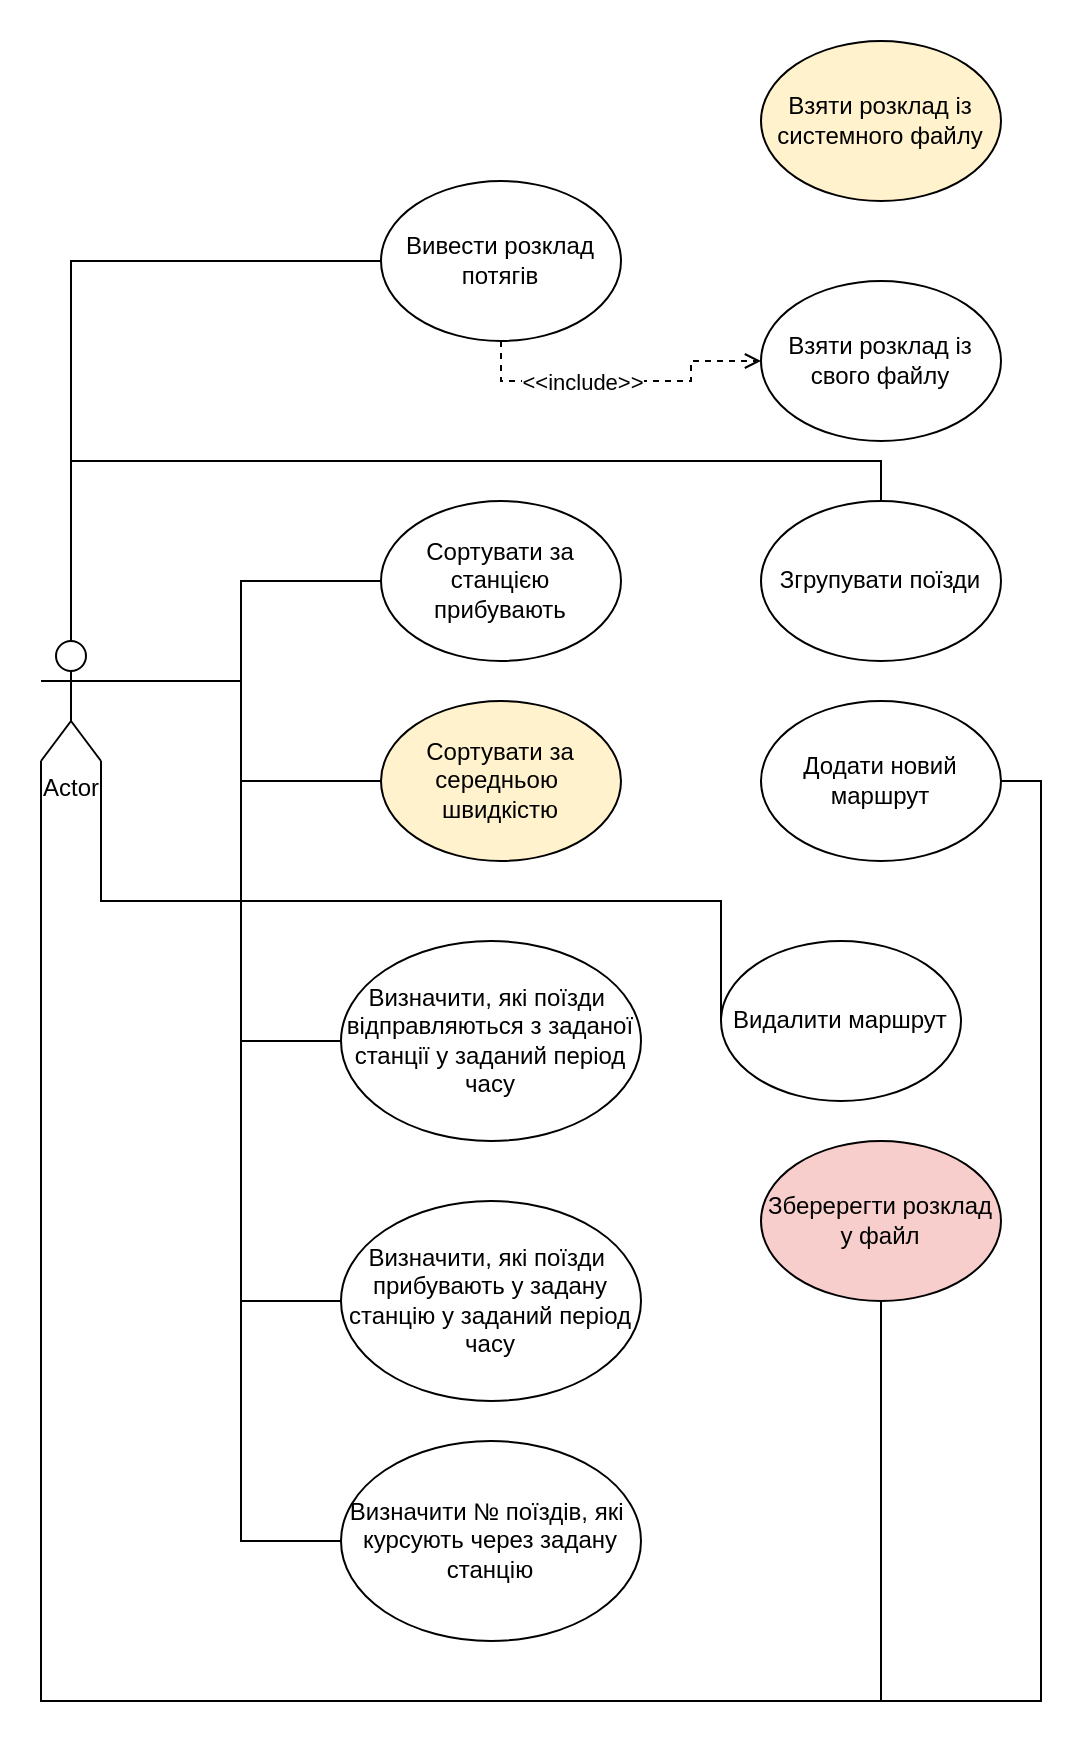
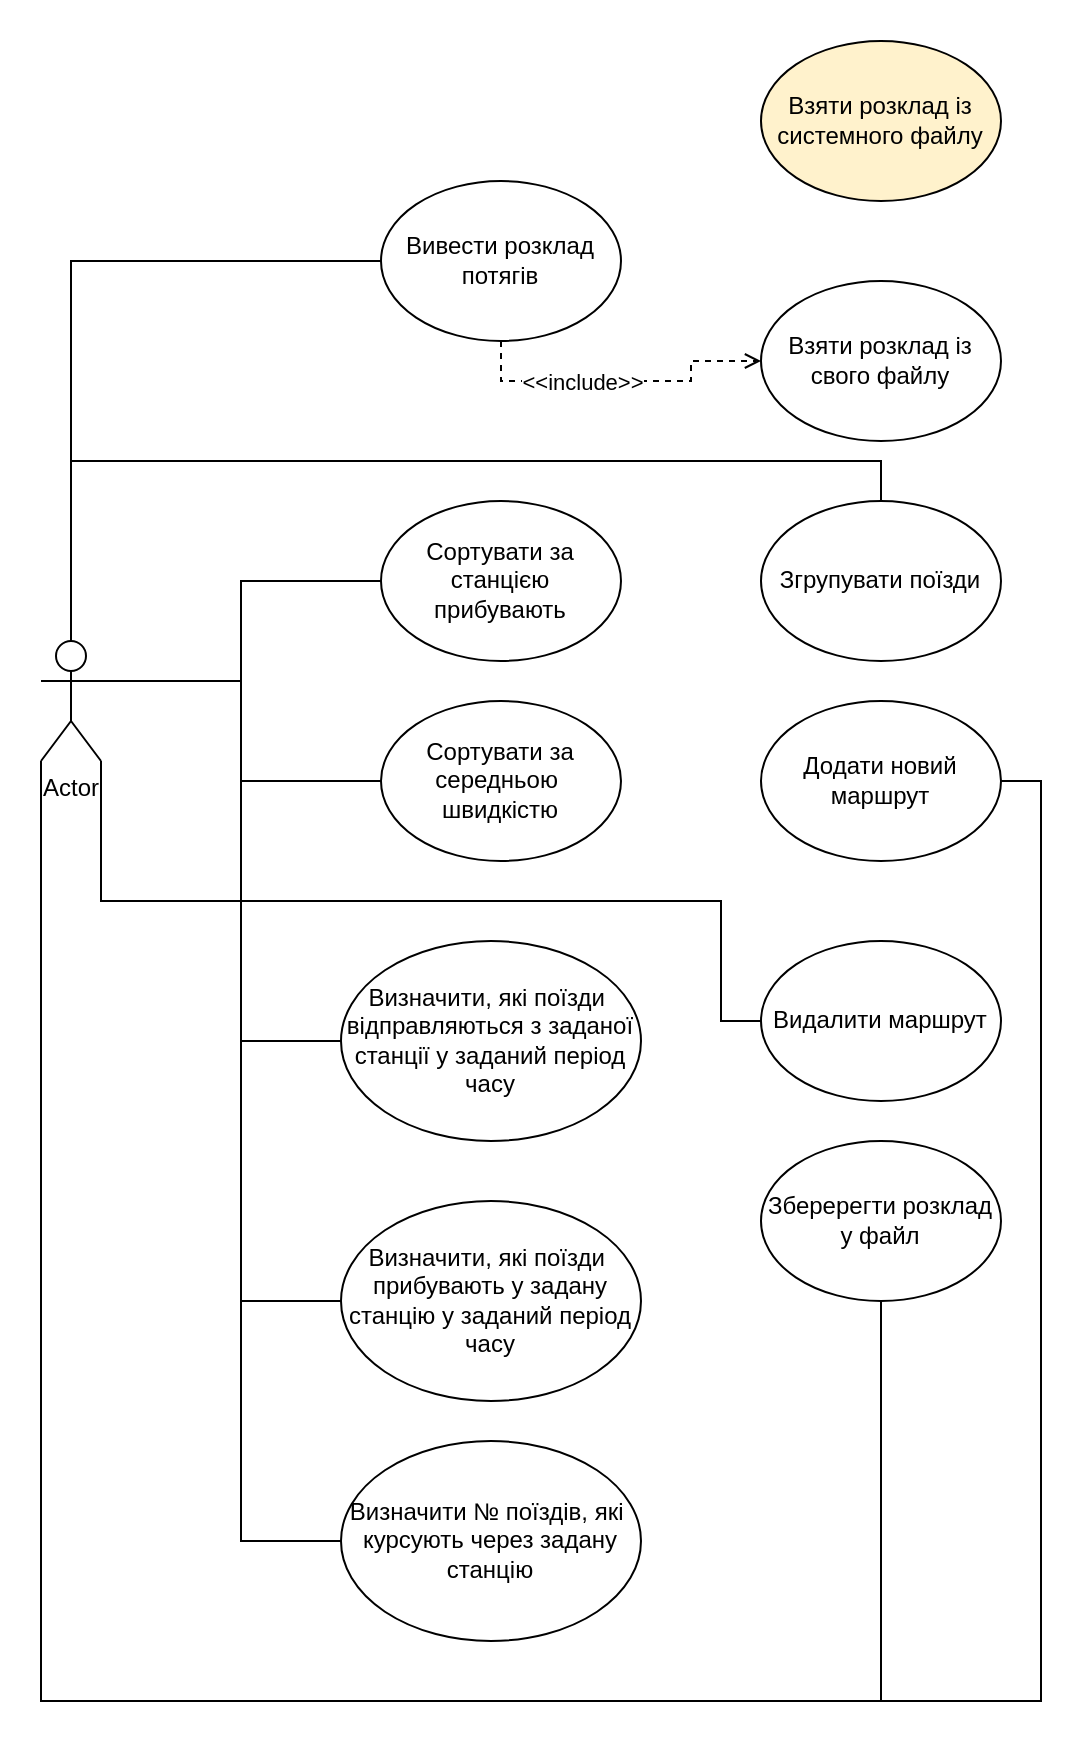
- <mxCell id="4" value="Сортувати за середньою&amp;nbsp; швидкістю" style="ellipse;whiteSpace=wrap;html=1;fillColor=#fff2cc;" vertex="1" parent="1"><mxGeometry x="190" y="350" width="120" height="80" as="geometry" /></mxCell>
+ <mxCell id="4" value="Сортувати за середньою&amp;nbsp; швидкістю" style="ellipse;whiteSpace=wrap;html=1;" vertex="1" parent="1"><mxGeometry x="190" y="350" width="120" height="80" as="geometry" /></mxCell>
- <mxCell id="11" value="Видалити маршрут" style="ellipse;whiteSpace=wrap;html=1;" vertex="1" parent="1"><mxGeometry x="360" y="470" width="120" height="80" as="geometry" /></mxCell>
+ <mxCell id="11" value="Видалити маршрут" style="ellipse;whiteSpace=wrap;html=1;" vertex="1" parent="1"><mxGeometry x="380" y="470" width="120" height="80" as="geometry" /></mxCell>
- <mxCell id="16" value="Зберерегти розклад у файл" style="ellipse;whiteSpace=wrap;html=1;fillColor=#f8cecc;" vertex="1" parent="1"><mxGeometry x="380" y="570" width="120" height="80" as="geometry" /></mxCell>
+ <mxCell id="16" value="Зберерегти розклад у файл" style="ellipse;whiteSpace=wrap;html=1;" vertex="1" parent="1"><mxGeometry x="380" y="570" width="120" height="80" as="geometry" /></mxCell>
